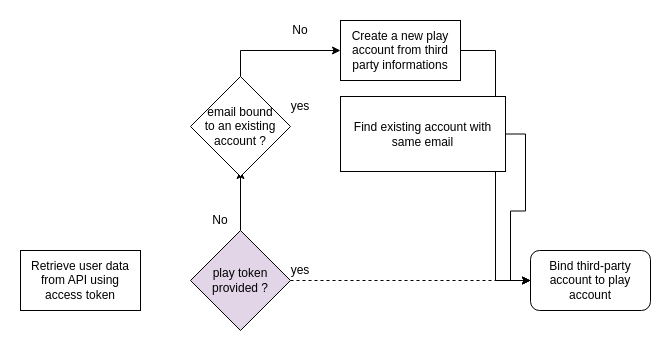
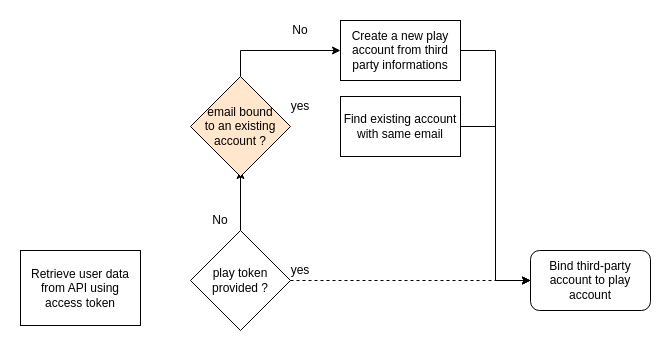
- <mxCell id="8" value="email bound &lt;br&gt;to an existing account ?" style="rhombus;whiteSpace=wrap;html=1;" vertex="1" parent="1"><mxGeometry x="190" y="76" width="100" height="100" as="geometry" /></mxCell>
+ <mxCell id="8" value="email bound &lt;br&gt;to an existing account ?" style="rhombus;whiteSpace=wrap;html=1;fillColor=#ffe6cc;" vertex="1" parent="1"><mxGeometry x="190" y="76" width="100" height="100" as="geometry" /></mxCell>
- <mxCell id="14" value="Find existing account with same email" style="rounded=0;whiteSpace=wrap;html=1;" vertex="1" parent="1"><mxGeometry x="340" y="96" width="165" height="75" as="geometry" /></mxCell>
+ <mxCell id="14" value="Find existing account with same email" style="rounded=0;whiteSpace=wrap;html=1;" vertex="1" parent="1"><mxGeometry x="340" y="96" width="120" height="60" as="geometry" /></mxCell>
- <mxCell id="6" value="Retrieve user data from API using access token" style="rounded=0;whiteSpace=wrap;html=1;" vertex="1" parent="1"><mxGeometry x="20" y="250" width="120" height="60" as="geometry" /></mxCell>
+ <mxCell id="6" value="Retrieve user data from API using access token" style="rounded=0;whiteSpace=wrap;html=1;" vertex="1" parent="1"><mxGeometry x="20" y="250" width="120" height="75" as="geometry" /></mxCell>
- <mxCell id="4" value="play token&lt;br&gt;provided ?" style="rhombus;whiteSpace=wrap;html=1;fillColor=#e1d5e7;" vertex="1" parent="1"><mxGeometry x="190" y="230" width="100" height="100" as="geometry" /></mxCell>
+ <mxCell id="4" value="play token&lt;br&gt;provided ?" style="rhombus;whiteSpace=wrap;html=1;" vertex="1" parent="1"><mxGeometry x="190" y="230" width="100" height="100" as="geometry" /></mxCell>
